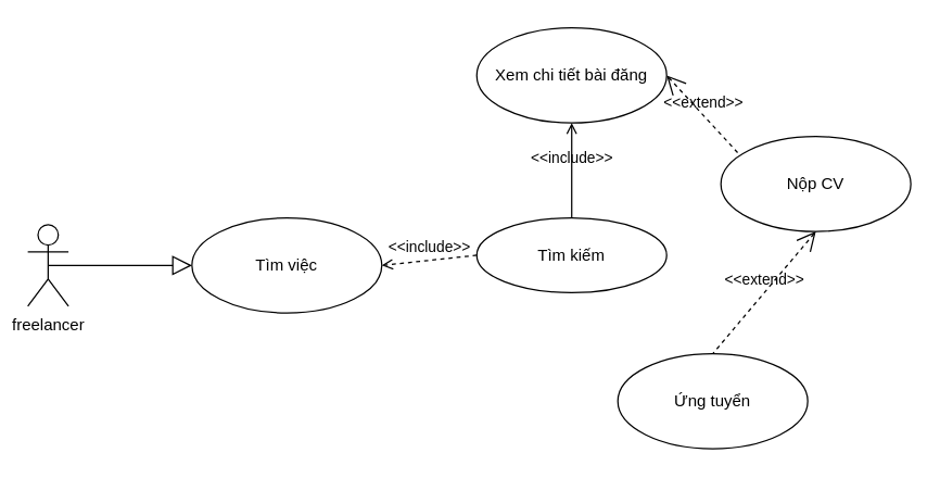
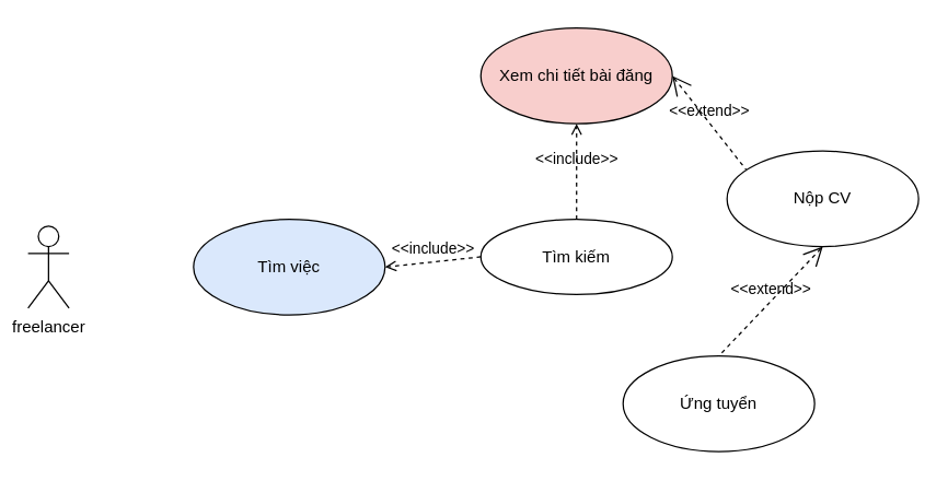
- <mxCell id="4" value="Xem chi tiết bài đăng" style="ellipse;whiteSpace=wrap;html=1;" vertex="1" parent="1"><mxGeometry x="351" y="20" width="140" height="70" as="geometry" /></mxCell>
+ <mxCell id="4" value="Xem chi tiết bài đăng" style="ellipse;whiteSpace=wrap;html=1;fillColor=#f8cecc;" vertex="1" parent="1"><mxGeometry x="351" y="20" width="140" height="70" as="geometry" /></mxCell>
- <mxCell id="8" value="&amp;lt;&amp;lt;include&amp;gt;&amp;gt;" style="edgeStyle=none;html=1;endArrow=open;verticalAlign=bottom;dashed=0;labelBackgroundColor=none;rounded=0;exitX=0.5;exitY=0;exitDx=0;exitDy=0;entryX=0.5;entryY=1;entryDx=0;entryDy=0;" edge="1" parent="1" source="2" target="4"><mxGeometry width="160" relative="1" as="geometry"><mxPoint x="481" y="140" as="sourcePoint" /><mxPoint x="411" y="140" as="targetPoint" /></mxGeometry></mxCell>
+ <mxCell id="8" value="&amp;lt;&amp;lt;include&amp;gt;&amp;gt;" style="edgeStyle=none;html=1;endArrow=open;verticalAlign=bottom;dashed=1;labelBackgroundColor=none;rounded=0;exitX=0.5;exitY=0;exitDx=0;exitDy=0;entryX=0.5;entryY=1;entryDx=0;entryDy=0;" edge="1" parent="1" source="2" target="4"><mxGeometry width="160" relative="1" as="geometry"><mxPoint x="481" y="140" as="sourcePoint" /><mxPoint x="411" y="140" as="targetPoint" /></mxGeometry></mxCell>
- <mxCell id="9" value="Nộp CV" style="ellipse;whiteSpace=wrap;html=1;" vertex="1" parent="1"><mxGeometry x="531" y="100" width="140" height="70" as="geometry" /></mxCell>
+ <mxCell id="9" value="Nộp CV" style="ellipse;whiteSpace=wrap;html=1;" vertex="1" parent="1"><mxGeometry x="531" y="110" width="140" height="70" as="geometry" /></mxCell>
- <mxCell id="7" value="" style="edgeStyle=none;html=1;endArrow=block;endFill=0;endSize=12;verticalAlign=bottom;rounded=0;exitX=0.5;exitY=0.5;exitDx=0;exitDy=0;exitPerimeter=0;entryX=0;entryY=0.5;entryDx=0;entryDy=0;" edge="1" parent="1" source="6" target="3"><mxGeometry width="160" relative="1" as="geometry"><mxPoint x="46" y="215" as="sourcePoint" /><mxPoint x="151" y="220" as="targetPoint" /></mxGeometry></mxCell>
- <mxCell id="3" value="Tìm việc" style="ellipse;whiteSpace=wrap;html=1;" vertex="1" parent="1"><mxGeometry x="141" y="160" width="140" height="70" as="geometry" /></mxCell>
+ <mxCell id="3" value="Tìm việc" style="ellipse;whiteSpace=wrap;html=1;fillColor=#dae8fc;" vertex="1" parent="1"><mxGeometry x="141" y="160" width="140" height="70" as="geometry" /></mxCell>
